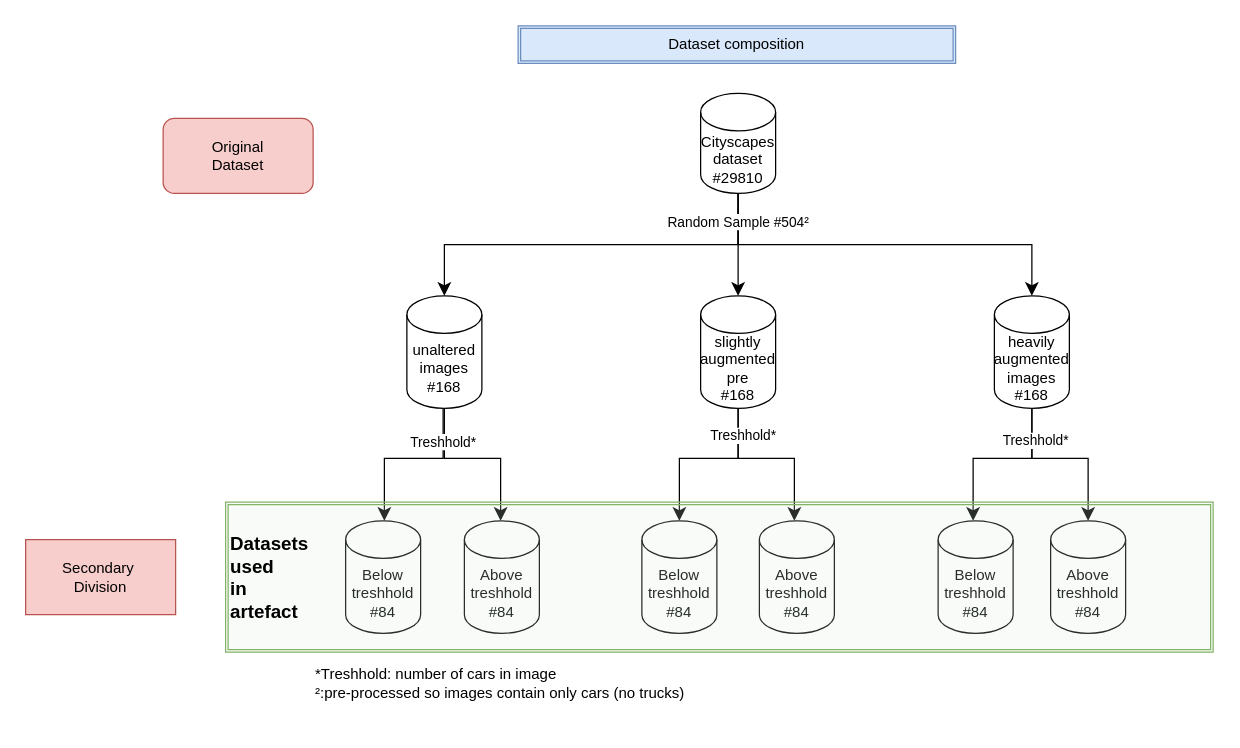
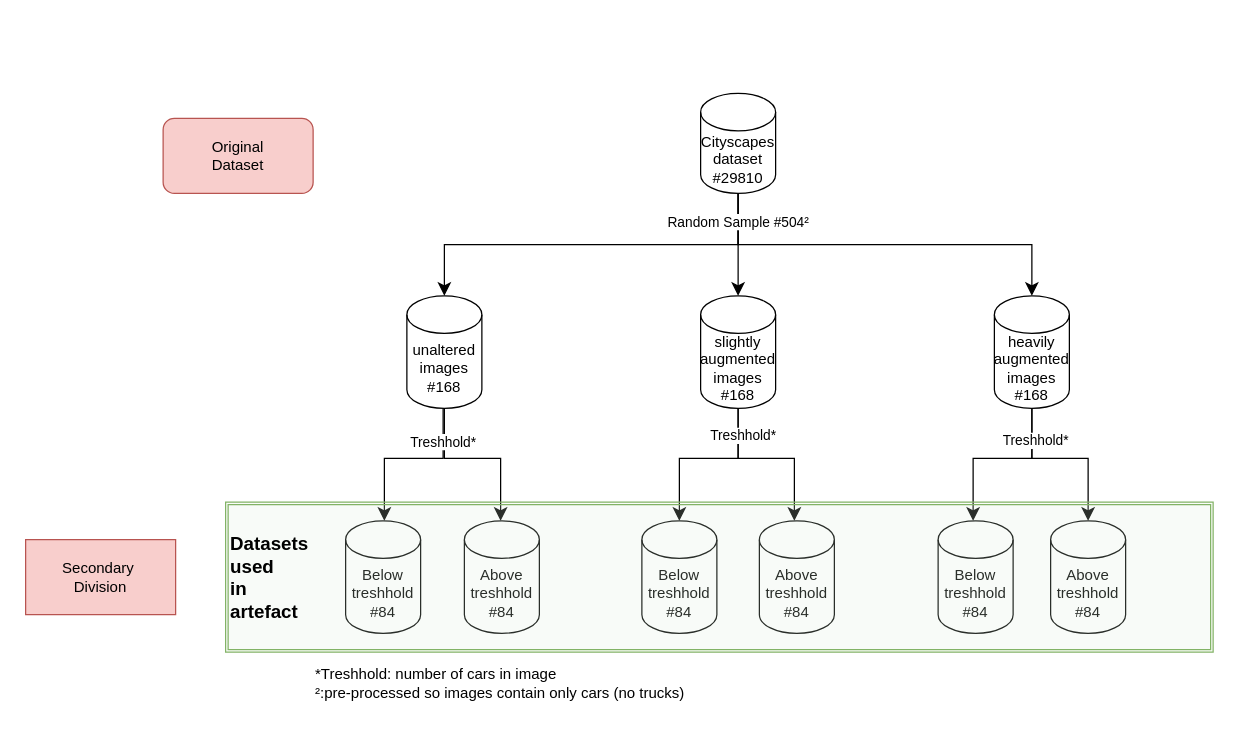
- <mxCell id="26" value="&lt;span class=&quot;--l --r sentence_highlight&quot;&gt;Dataset composition&lt;/span&gt;" style="shape=ext;double=1;rounded=0;whiteSpace=wrap;html=1;fillColor=#dae8fc;strokeColor=#6c8ebf;" parent="1" vertex="1"><mxGeometry x="414" y="20" width="350" height="30" as="geometry" /></mxCell>
- <mxCell id="4" value="&lt;div&gt;slightly augmented pre&lt;/div&gt;&lt;div&gt;#168&lt;br&gt;&lt;/div&gt;" style="shape=cylinder3;whiteSpace=wrap;html=1;boundedLbl=1;backgroundOutline=1;size=15;" parent="1" vertex="1"><mxGeometry x="560" y="236" width="60" height="90" as="geometry" /></mxCell>
+ <mxCell id="4" value="&lt;div&gt;slightly augmented images&lt;/div&gt;&lt;div&gt;#168&lt;br&gt;&lt;/div&gt;" style="shape=cylinder3;whiteSpace=wrap;html=1;boundedLbl=1;backgroundOutline=1;size=15;" parent="1" vertex="1"><mxGeometry x="560" y="236" width="60" height="90" as="geometry" /></mxCell>
